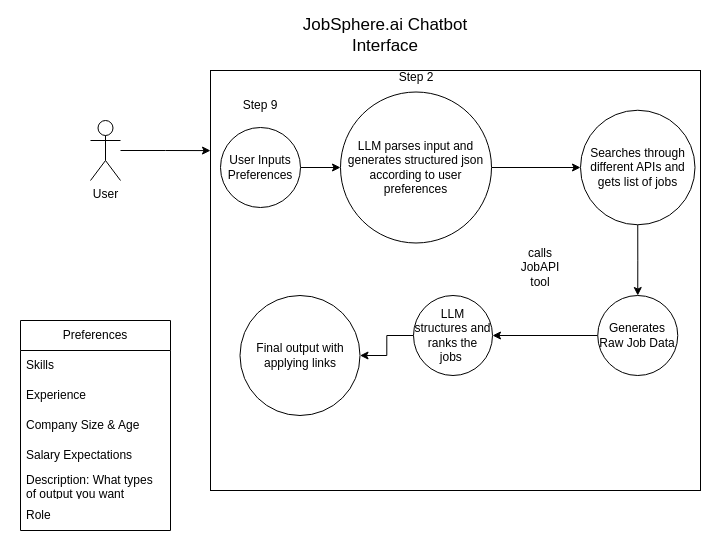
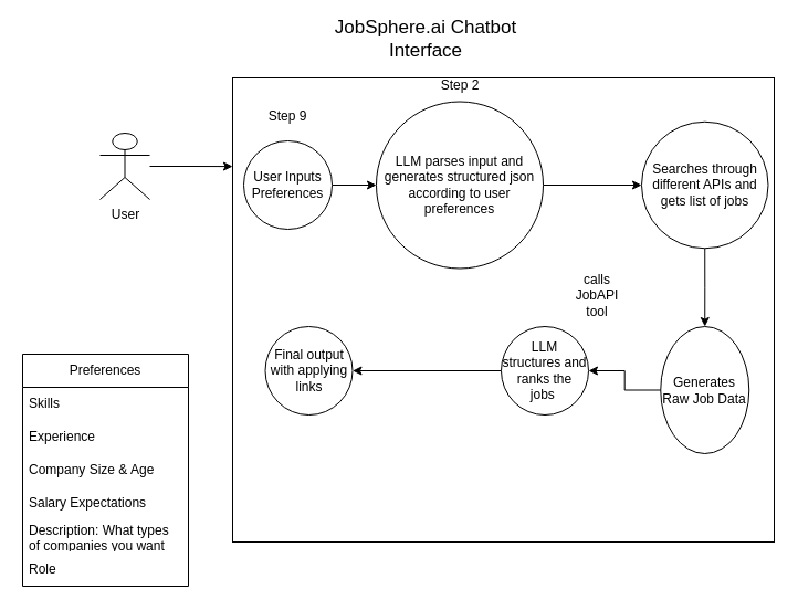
- <mxCell id="3" value="User" style="shape=umlActor;verticalLabelPosition=bottom;verticalAlign=top;html=1;outlineConnect=0;" vertex="1" parent="1"><mxGeometry x="90" y="120" width="30" height="60" as="geometry" /></mxCell>
+ <mxCell id="3" value="User" style="shape=umlActor;verticalLabelPosition=bottom;verticalAlign=top;html=1;outlineConnect=0;" vertex="1" parent="1"><mxGeometry x="90" y="120" width="45" height="60" as="geometry" /></mxCell>
- <mxCell id="25" value="LLM structures and ranks the jobs&amp;nbsp;" style="ellipse;whiteSpace=wrap;html=1;aspect=fixed;" vertex="1" parent="1"><mxGeometry x="413" y="295" width="79" height="80" as="geometry" /></mxCell>
+ <mxCell id="25" value="LLM structures and ranks the jobs&amp;nbsp;" style="ellipse;whiteSpace=wrap;html=1;aspect=fixed;" vertex="1" parent="1"><mxGeometry x="453" y="295" width="79" height="80" as="geometry" /></mxCell>
- <mxCell id="23" value="Generates Raw Job Data" style="ellipse;whiteSpace=wrap;html=1;aspect=fixed;" vertex="1" parent="1"><mxGeometry x="597.25" y="295" width="80" height="80" as="geometry" /></mxCell>
+ <mxCell id="23" value="Generates Raw Job Data" style="ellipse;whiteSpace=wrap;html=1;aspect=fixed;" vertex="1" parent="1"><mxGeometry x="597.25" y="295" width="80" height="115" as="geometry" /></mxCell>
- <mxCell id="26" value="Final output with applying links" style="ellipse;whiteSpace=wrap;html=1;aspect=fixed;" vertex="1" parent="1"><mxGeometry x="239.5" y="295" width="120" height="120" as="geometry" /></mxCell>
+ <mxCell id="26" value="Final output with applying links" style="ellipse;whiteSpace=wrap;html=1;aspect=fixed;" vertex="1" parent="1"><mxGeometry x="239.5" y="295" width="79" height="80" as="geometry" /></mxCell>
- <mxCell id="14" value="Description: What types of output you want" style="text;strokeColor=none;fillColor=none;align=left;verticalAlign=middle;spacingLeft=4;spacingRight=4;overflow=hidden;points=[[0,0.5],[1,0.5]];portConstraint=eastwest;rotatable=0;whiteSpace=wrap;html=1;" vertex="1" parent="9"><mxGeometry y="150" width="150" height="30" as="geometry" /></mxCell>
+ <mxCell id="14" value="Description: What types of companies you want" style="text;strokeColor=none;fillColor=none;align=left;verticalAlign=middle;spacingLeft=4;spacingRight=4;overflow=hidden;points=[[0,0.5],[1,0.5]];portConstraint=eastwest;rotatable=0;whiteSpace=wrap;html=1;" vertex="1" parent="9"><mxGeometry y="150" width="150" height="30" as="geometry" /></mxCell>
